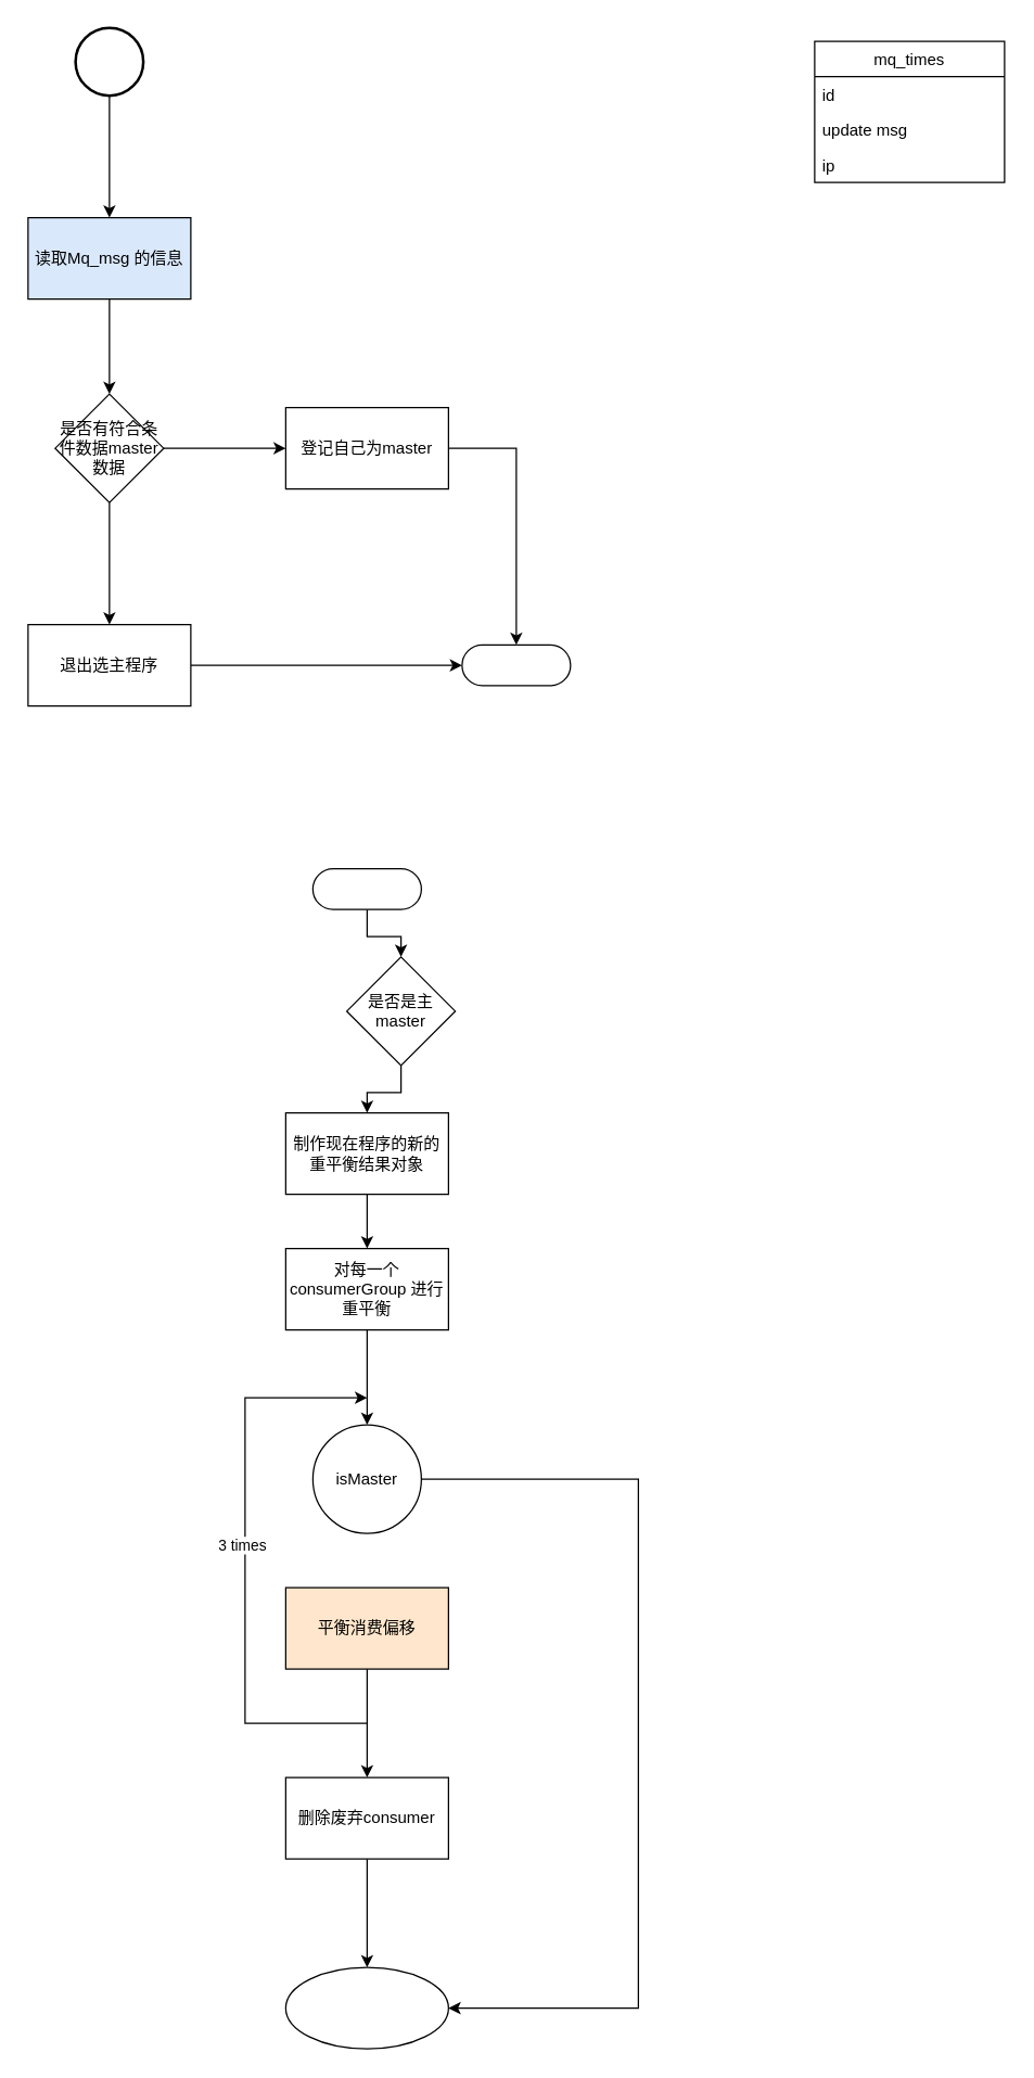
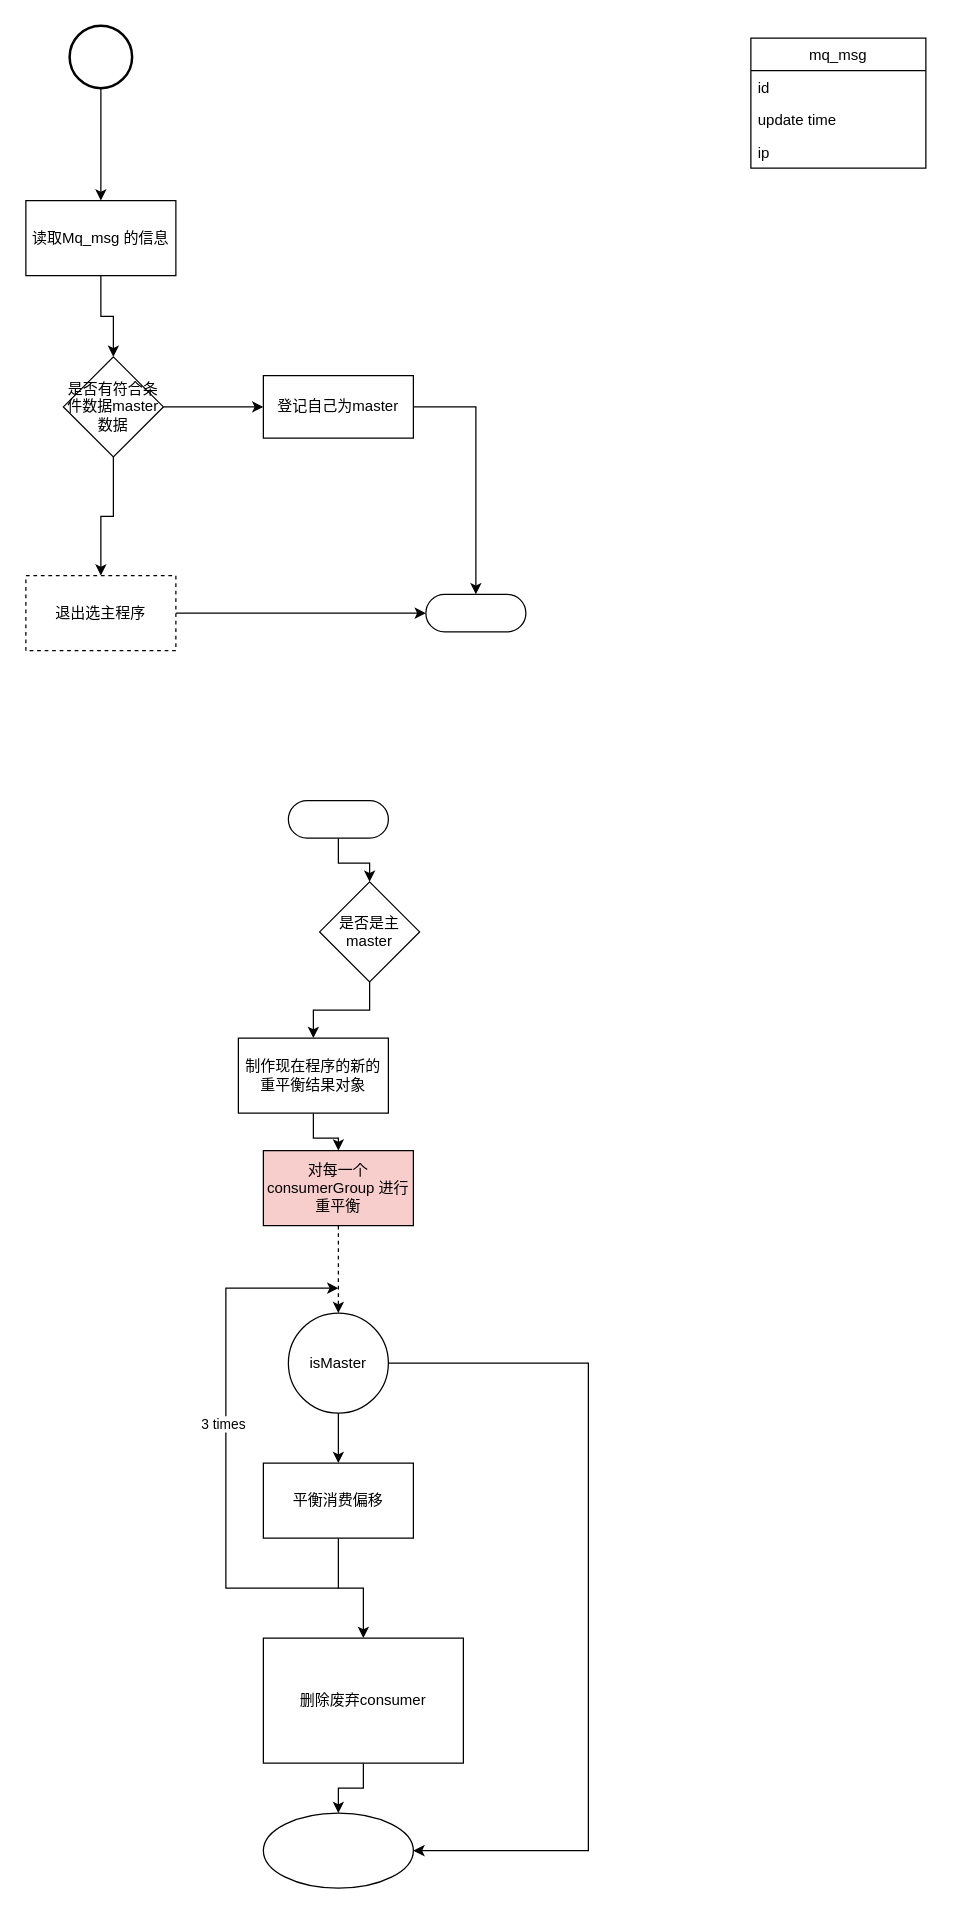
- <mxCell id="2" value="mq_times" style="swimlane;fontStyle=0;childLayout=stackLayout;horizontal=1;startSize=26;fillColor=none;horizontalStack=0;resizeParent=1;resizeParentMax=0;resizeLast=0;collapsible=1;marginBottom=0;" parent="1" vertex="1"><mxGeometry x="600" y="30" width="140" height="104" as="geometry"><mxRectangle x="280" y="280" width="90" height="30" as="alternateBounds" /></mxGeometry></mxCell>
+ <mxCell id="2" value="mq_msg" style="swimlane;fontStyle=0;childLayout=stackLayout;horizontal=1;startSize=26;fillColor=none;horizontalStack=0;resizeParent=1;resizeParentMax=0;resizeLast=0;collapsible=1;marginBottom=0;" parent="1" vertex="1"><mxGeometry x="600" y="30" width="140" height="104" as="geometry"><mxRectangle x="280" y="280" width="90" height="30" as="alternateBounds" /></mxGeometry></mxCell>
- <mxCell id="4" value="update msg" style="text;strokeColor=none;fillColor=none;align=left;verticalAlign=top;spacingLeft=4;spacingRight=4;overflow=hidden;rotatable=0;points=[[0,0.5],[1,0.5]];portConstraint=eastwest;" parent="2" vertex="1"><mxGeometry y="52" width="140" height="26" as="geometry" /></mxCell>
+ <mxCell id="4" value="update time" style="text;strokeColor=none;fillColor=none;align=left;verticalAlign=top;spacingLeft=4;spacingRight=4;overflow=hidden;rotatable=0;points=[[0,0.5],[1,0.5]];portConstraint=eastwest;" parent="2" vertex="1"><mxGeometry y="52" width="140" height="26" as="geometry" /></mxCell>
- <mxCell id="7" value="读取Mq_msg 的信息" style="rounded=0;whiteSpace=wrap;html=1;fillColor=#dae8fc;" parent="1" vertex="1"><mxGeometry x="20" y="160" width="120" height="60" as="geometry" /></mxCell>
+ <mxCell id="7" value="读取Mq_msg 的信息" style="rounded=0;whiteSpace=wrap;html=1;" parent="1" vertex="1"><mxGeometry x="20" y="160" width="120" height="60" as="geometry" /></mxCell>
- <mxCell id="12" value="是否有符合条件数据master数据" style="rhombus;whiteSpace=wrap;html=1;rounded=0;" parent="1" vertex="1"><mxGeometry x="40" y="290" width="80" height="80" as="geometry" /></mxCell>
+ <mxCell id="12" value="是否有符合条件数据master数据" style="rhombus;whiteSpace=wrap;html=1;rounded=0;" parent="1" vertex="1"><mxGeometry x="50" y="285" width="80" height="80" as="geometry" /></mxCell>
- <mxCell id="16" value="登记自己为master" style="whiteSpace=wrap;html=1;rounded=0;" parent="1" vertex="1"><mxGeometry x="210" y="300" width="120" height="60" as="geometry" /></mxCell>
+ <mxCell id="16" value="登记自己为master" style="whiteSpace=wrap;html=1;rounded=0;" parent="1" vertex="1"><mxGeometry x="210" y="300" width="120" height="50" as="geometry" /></mxCell>
- <mxCell id="14" value="退出选主程序" style="whiteSpace=wrap;html=1;rounded=0;" parent="1" vertex="1"><mxGeometry x="20" y="460" width="120" height="60" as="geometry" /></mxCell>
+ <mxCell id="14" value="退出选主程序" style="whiteSpace=wrap;html=1;rounded=0;dashed=1;" parent="1" vertex="1"><mxGeometry x="20" y="460" width="120" height="60" as="geometry" /></mxCell>
- <mxCell id="23" value="制作现在程序的新的重平衡结果对象" style="whiteSpace=wrap;html=1;dashed=0;" parent="1" vertex="1"><mxGeometry x="210" y="820" width="120" height="60" as="geometry" /></mxCell>
+ <mxCell id="23" value="制作现在程序的新的重平衡结果对象" style="whiteSpace=wrap;html=1;dashed=0;" parent="1" vertex="1"><mxGeometry x="190" y="830" width="120" height="60" as="geometry" /></mxCell>
- <mxCell id="25" value="对每一个consumerGroup 进行重平衡" style="whiteSpace=wrap;html=1;dashed=0;" parent="1" vertex="1"><mxGeometry x="210" y="920" width="120" height="60" as="geometry" /></mxCell>
+ <mxCell id="25" value="对每一个consumerGroup 进行重平衡" style="whiteSpace=wrap;html=1;dashed=0;fillColor=#f8cecc;" parent="1" vertex="1"><mxGeometry x="210" y="920" width="120" height="60" as="geometry" /></mxCell>
- <mxCell id="24" value="" style="edgeStyle=orthogonalEdgeStyle;rounded=0;orthogonalLoop=1;jettySize=auto;html=1;" parent="1" source="25" target="28" edge="1"><mxGeometry relative="1" as="geometry" /></mxCell>
+ <mxCell id="24" value="" style="edgeStyle=orthogonalEdgeStyle;rounded=0;orthogonalLoop=1;jettySize=auto;html=1;dashed=1;" parent="1" source="25" target="28" edge="1"><mxGeometry relative="1" as="geometry" /></mxCell>
+ <mxCell id="26" value="" style="edgeStyle=orthogonalEdgeStyle;rounded=0;orthogonalLoop=1;jettySize=auto;html=1;" parent="1" source="28" target="30" edge="1"><mxGeometry relative="1" as="geometry" /></mxCell>
- <mxCell id="30" value="平衡消费偏移" style="whiteSpace=wrap;html=1;dashed=0;fillColor=#ffe6cc;" parent="1" vertex="1"><mxGeometry x="210" y="1170" width="120" height="60" as="geometry" /></mxCell>
+ <mxCell id="30" value="平衡消费偏移" style="whiteSpace=wrap;html=1;dashed=0;" parent="1" vertex="1"><mxGeometry x="210" y="1170" width="120" height="60" as="geometry" /></mxCell>
- <mxCell id="32" value="删除废弃consumer" style="whiteSpace=wrap;html=1;dashed=0;" parent="1" vertex="1"><mxGeometry x="210" y="1310" width="120" height="60" as="geometry" /></mxCell>
+ <mxCell id="32" value="删除废弃consumer" style="whiteSpace=wrap;html=1;dashed=0;" parent="1" vertex="1"><mxGeometry x="210" y="1310" width="160" height="100" as="geometry" /></mxCell>
